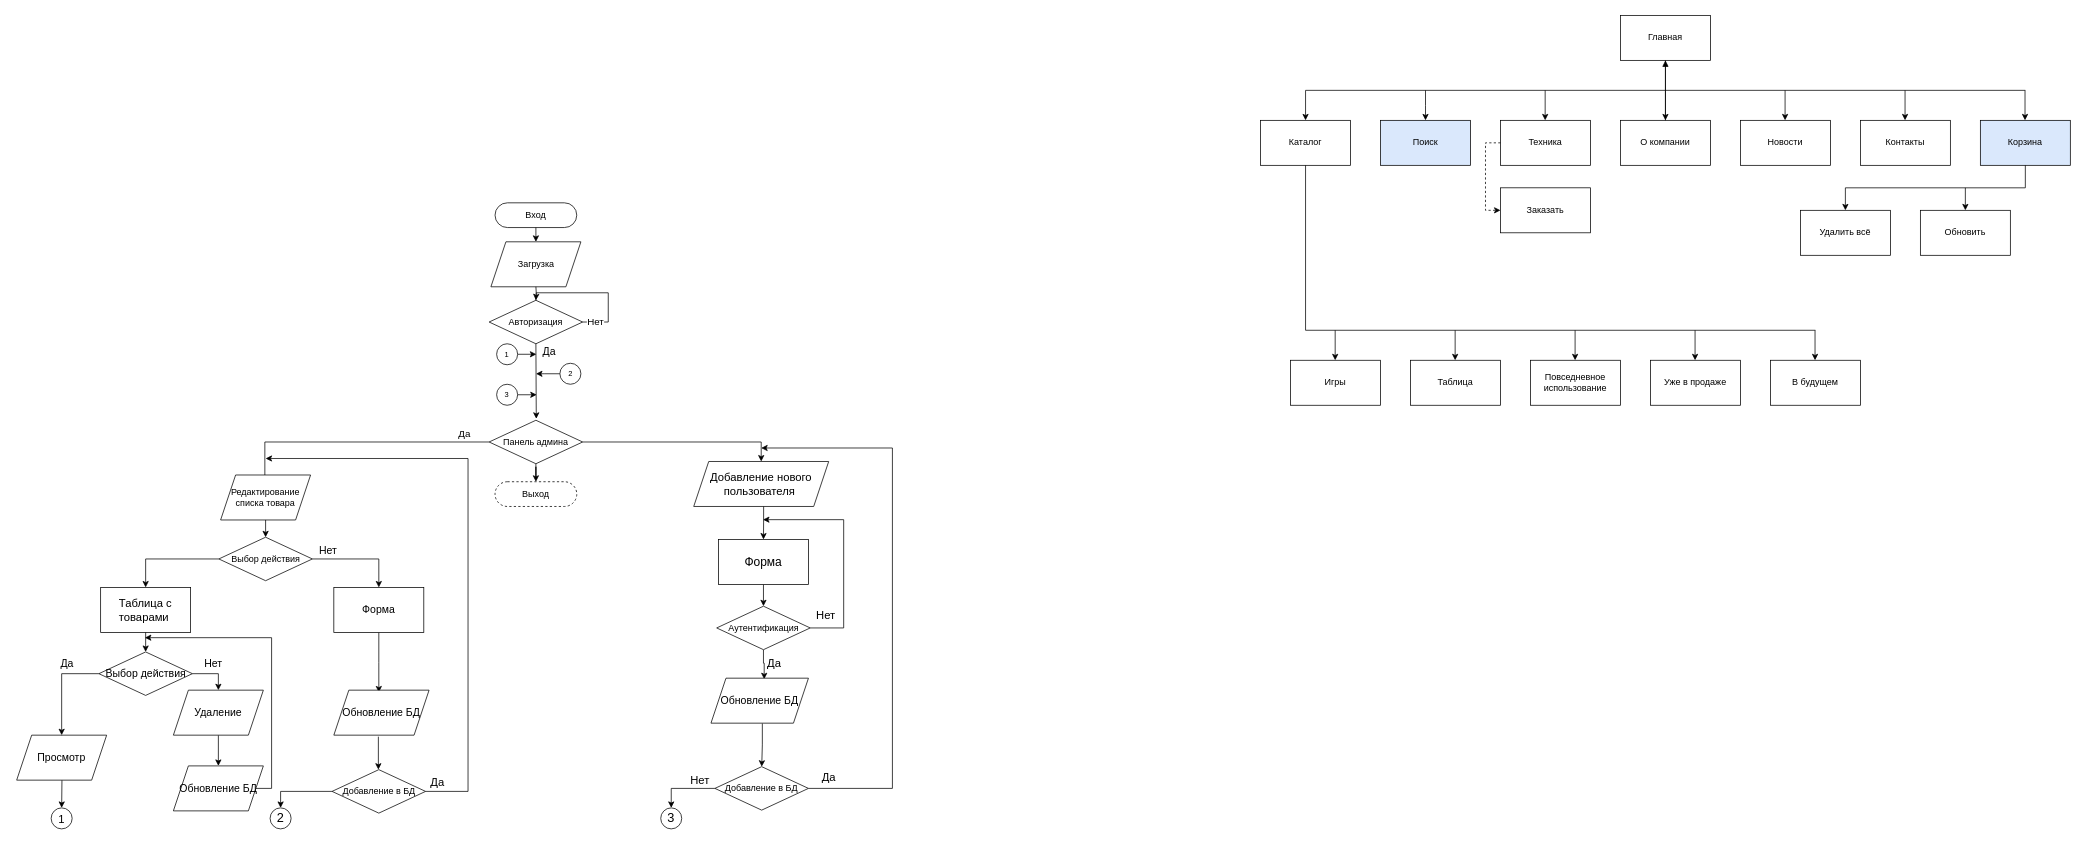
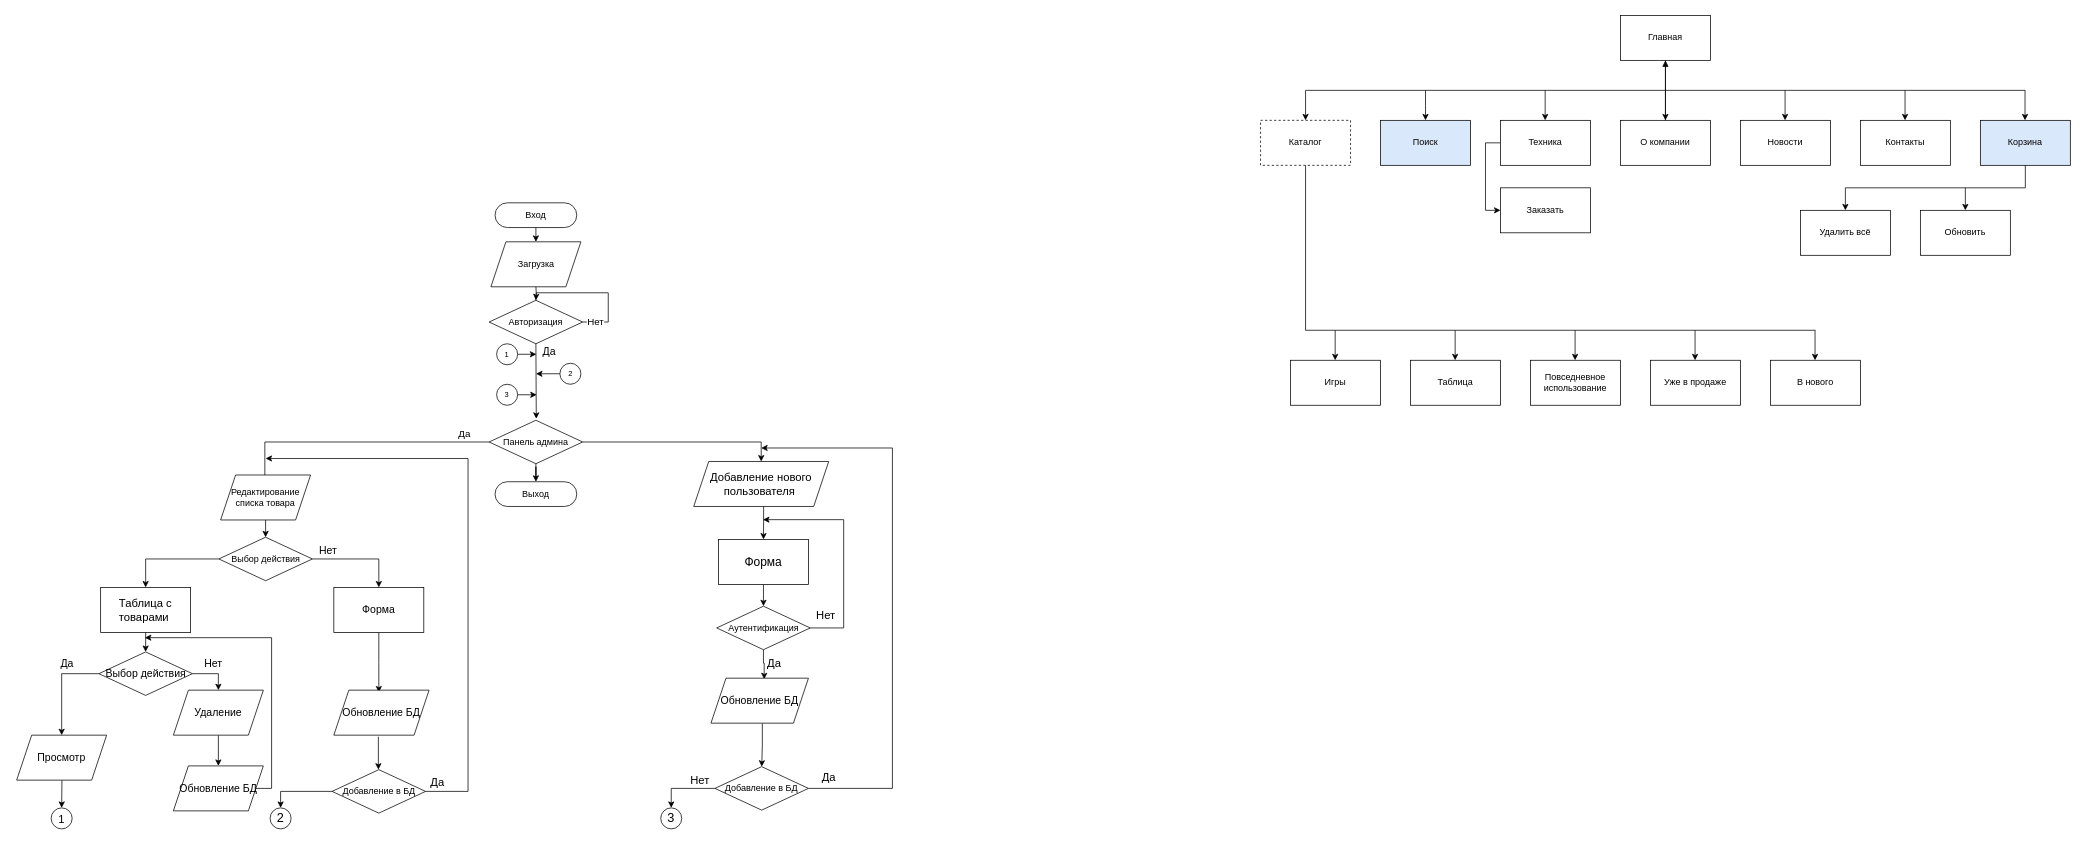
- <mxCell id="8" value="Каталог" style="rounded=0;whiteSpace=wrap;html=1;" parent="1" vertex="1"><mxGeometry x="1680" y="160" width="120" height="60" as="geometry" /></mxCell>
+ <mxCell id="8" value="Каталог" style="rounded=0;whiteSpace=wrap;html=1;dashed=1;" parent="1" vertex="1"><mxGeometry x="1680" y="160" width="120" height="60" as="geometry" /></mxCell>
- <mxCell id="20" value="" style="endArrow=classic;html=1;rounded=0;exitX=0;exitY=0.5;exitDx=0;exitDy=0;entryX=0;entryY=0.5;entryDx=0;entryDy=0;dashed=1;" parent="1" source="6" target="10" edge="1"><mxGeometry width="50" height="50" relative="1" as="geometry"><mxPoint x="2140" y="200" as="sourcePoint" /><mxPoint x="2190" y="150" as="targetPoint" /><Array as="points"><mxPoint x="1980" y="190" /><mxPoint x="1980" y="280" /></Array></mxGeometry></mxCell>
+ <mxCell id="20" value="" style="endArrow=classic;html=1;rounded=0;exitX=0;exitY=0.5;exitDx=0;exitDy=0;entryX=0;entryY=0.5;entryDx=0;entryDy=0;" parent="1" source="6" target="10" edge="1"><mxGeometry width="50" height="50" relative="1" as="geometry"><mxPoint x="2140" y="200" as="sourcePoint" /><mxPoint x="2190" y="150" as="targetPoint" /><Array as="points"><mxPoint x="1980" y="190" /><mxPoint x="1980" y="280" /></Array></mxGeometry></mxCell>
- <mxCell id="31" value="В будущем" style="rounded=0;whiteSpace=wrap;html=1;" parent="1" vertex="1"><mxGeometry x="2360" y="480" width="120" height="60" as="geometry" /></mxCell>
+ <mxCell id="31" value="В нового" style="rounded=0;whiteSpace=wrap;html=1;" parent="1" vertex="1"><mxGeometry x="2360" y="480" width="120" height="60" as="geometry" /></mxCell>
- <mxCell id="53" value="Выход" style="rounded=1;whiteSpace=wrap;html=1;arcSize=50;dashed=1;" parent="1" vertex="1"><mxGeometry x="659.01" y="642" width="109" height="33" as="geometry" /></mxCell>
+ <mxCell id="53" value="Выход" style="rounded=1;whiteSpace=wrap;html=1;arcSize=50;" parent="1" vertex="1"><mxGeometry x="659.01" y="642" width="109" height="33" as="geometry" /></mxCell>
